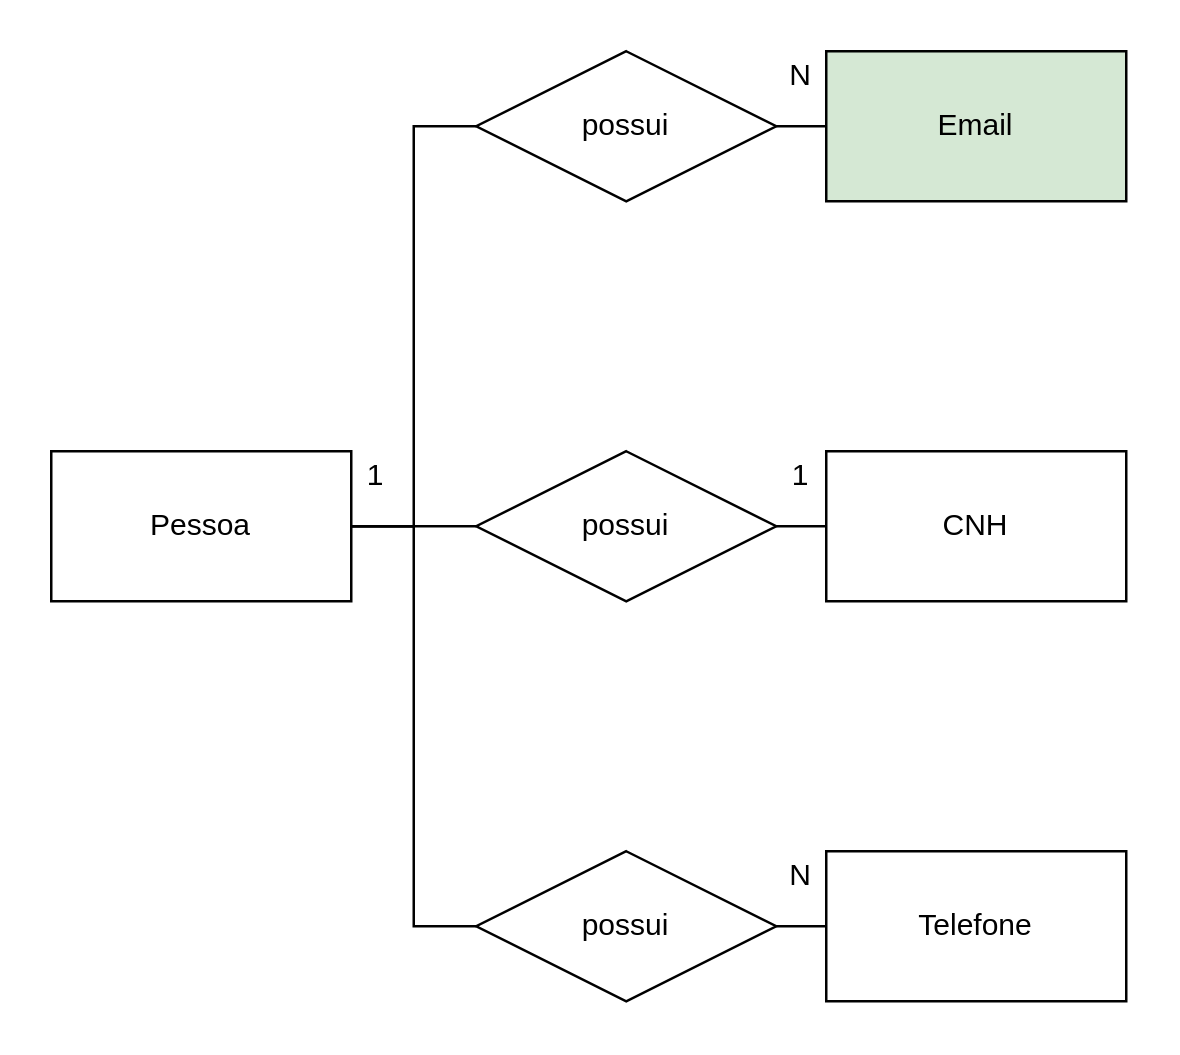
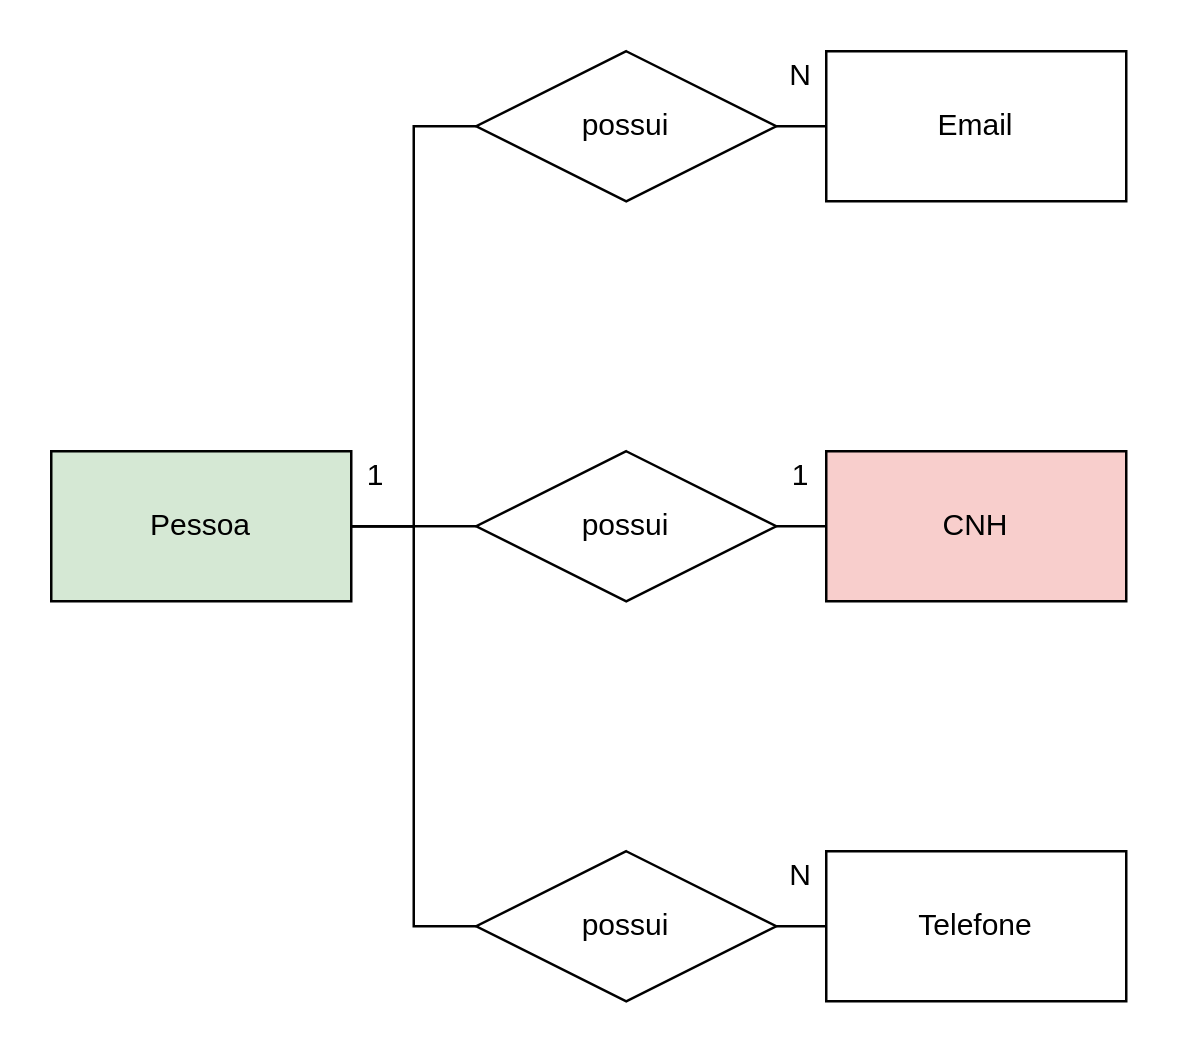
- <mxCell id="7" value="Email" style="rounded=0;whiteSpace=wrap;html=1;fillColor=#d5e8d4;" parent="1" vertex="1"><mxGeometry x="330" y="20" width="120" height="60" as="geometry" /></mxCell>
+ <mxCell id="7" value="Email" style="rounded=0;whiteSpace=wrap;html=1;" parent="1" vertex="1"><mxGeometry x="330" y="20" width="120" height="60" as="geometry" /></mxCell>
- <mxCell id="5" value="Pessoa" style="rounded=0;whiteSpace=wrap;html=1;" parent="1" vertex="1"><mxGeometry x="20" y="180" width="120" height="60" as="geometry" /></mxCell>
+ <mxCell id="5" value="Pessoa" style="rounded=0;whiteSpace=wrap;html=1;fillColor=#d5e8d4;" parent="1" vertex="1"><mxGeometry x="20" y="180" width="120" height="60" as="geometry" /></mxCell>
- <mxCell id="6" value="CNH" style="rounded=0;whiteSpace=wrap;html=1;" parent="1" vertex="1"><mxGeometry x="330" y="180" width="120" height="60" as="geometry" /></mxCell>
+ <mxCell id="6" value="CNH" style="rounded=0;whiteSpace=wrap;html=1;fillColor=#f8cecc;" parent="1" vertex="1"><mxGeometry x="330" y="180" width="120" height="60" as="geometry" /></mxCell>
